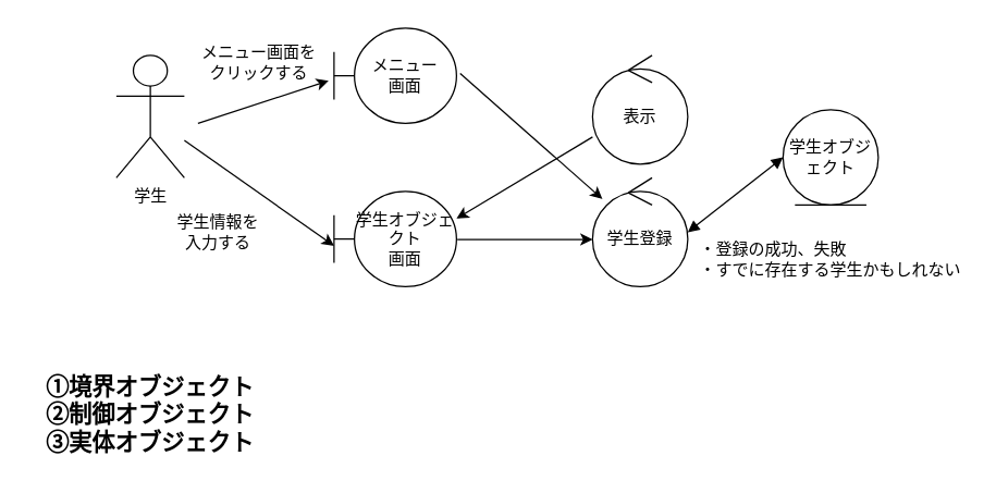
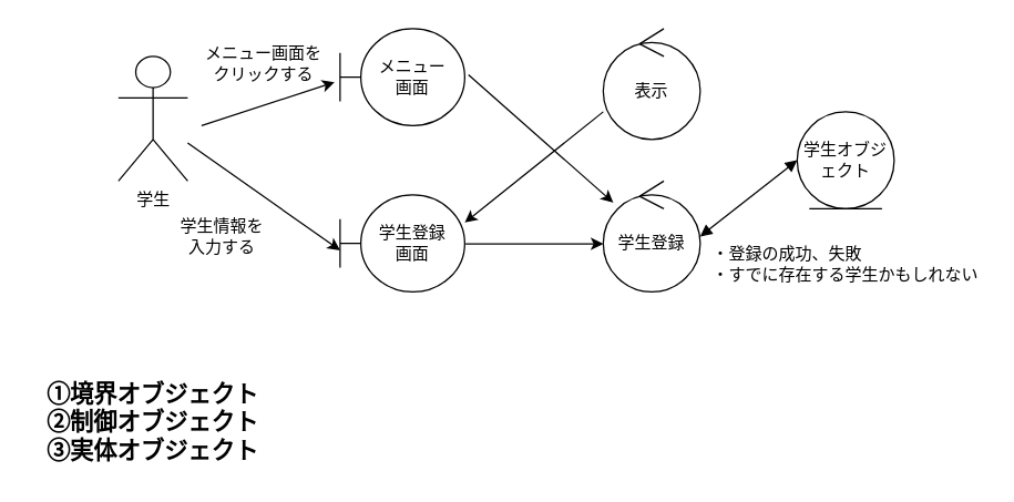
- <mxCell id="5" value="表示" style="ellipse;shape=umlControl;whiteSpace=wrap;html=1;" vertex="1" parent="1"><mxGeometry x="435" y="40" width="70" height="80" as="geometry" /></mxCell>
+ <mxCell id="5" value="表示" style="ellipse;shape=umlControl;whiteSpace=wrap;html=1;" vertex="1" parent="1"><mxGeometry x="435" y="20" width="70" height="80" as="geometry" /></mxCell>
- <mxCell id="7" value="学生オブジェクト&lt;div&gt;画面&lt;/div&gt;" style="shape=umlBoundary;whiteSpace=wrap;html=1;" vertex="1" parent="1"><mxGeometry x="245" y="140" width="90" height="70" as="geometry" /></mxCell>
+ <mxCell id="7" value="学生登録&lt;div&gt;画面&lt;/div&gt;" style="shape=umlBoundary;whiteSpace=wrap;html=1;" vertex="1" parent="1"><mxGeometry x="245" y="140" width="90" height="70" as="geometry" /></mxCell>
